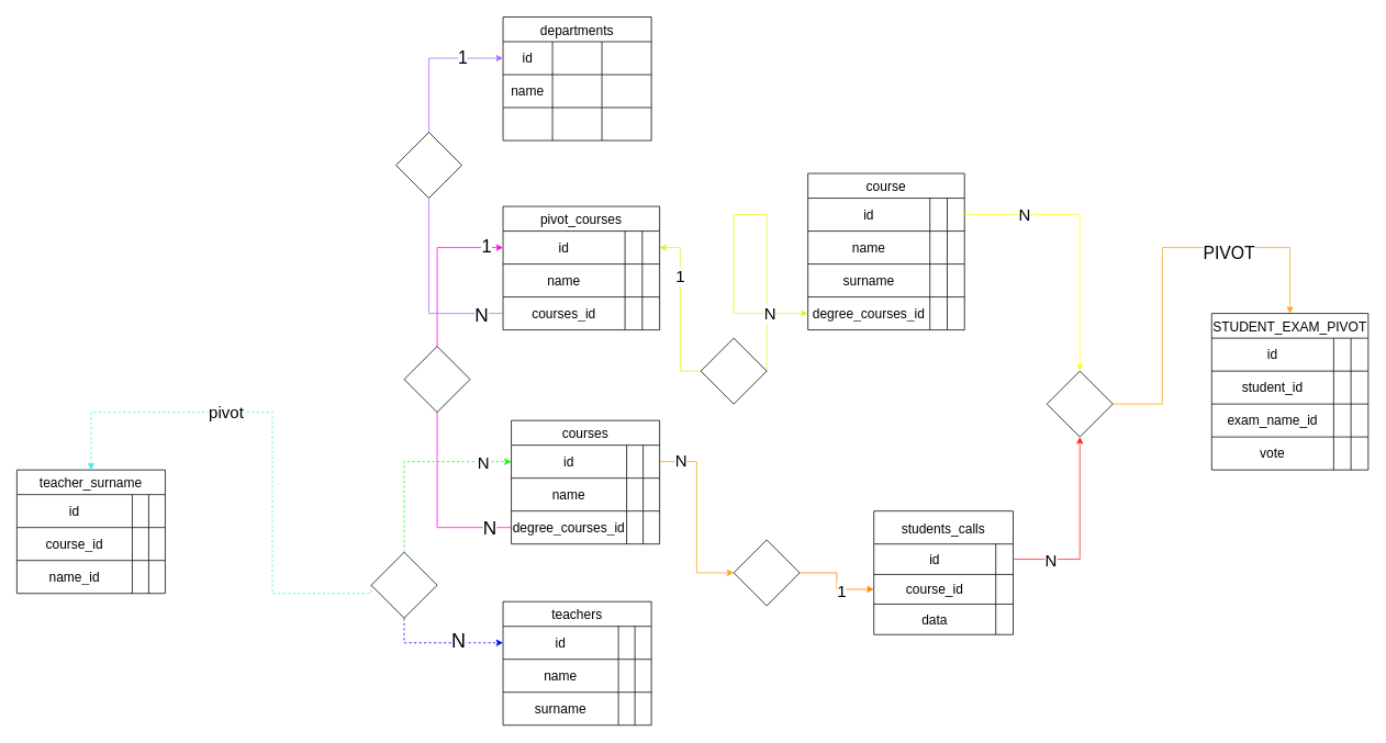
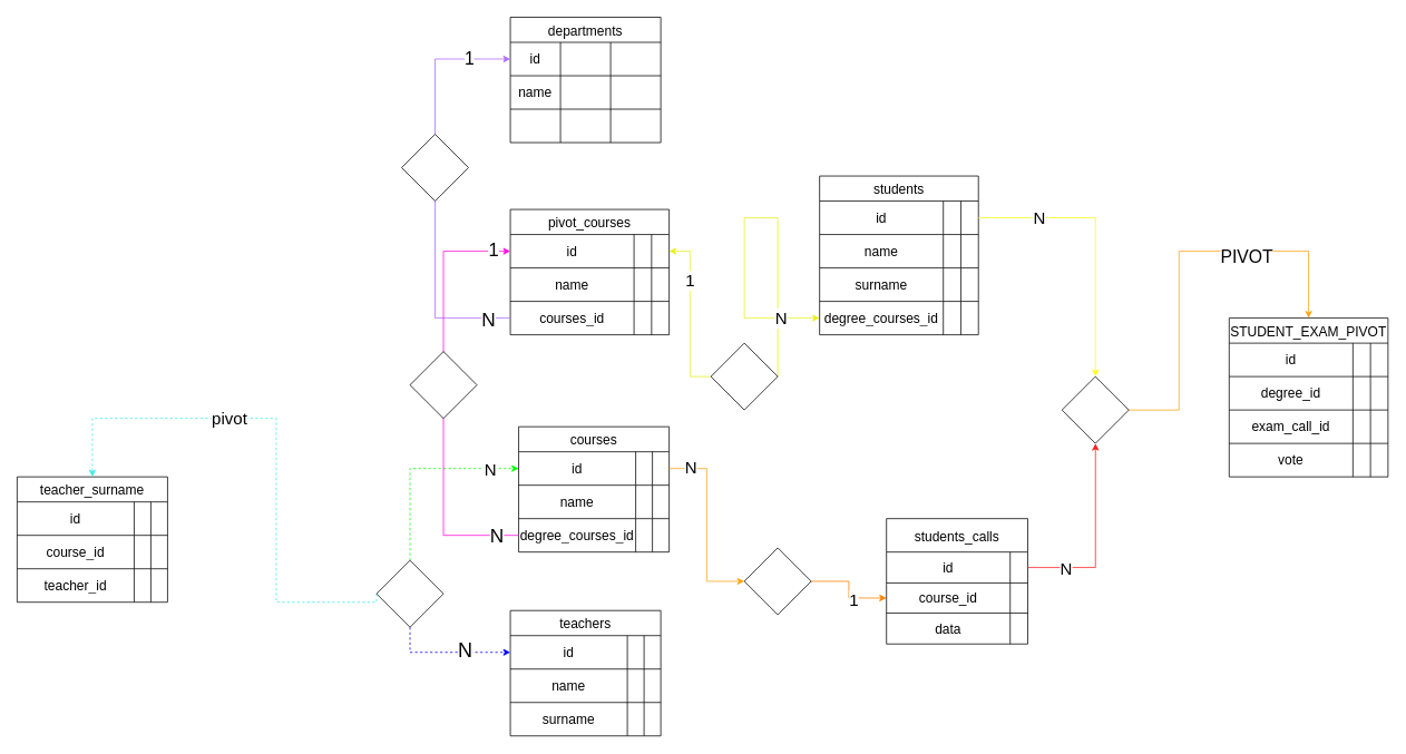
- <mxCell id="79" value="course" style="shape=table;startSize=30;container=1;collapsible=0;childLayout=tableLayout;strokeColor=default;fontSize=16;" parent="1" vertex="1"><mxGeometry x="980" y="210" width="190" height="190" as="geometry" /></mxCell>
+ <mxCell id="79" value="students" style="shape=table;startSize=30;container=1;collapsible=0;childLayout=tableLayout;strokeColor=default;fontSize=16;" parent="1" vertex="1"><mxGeometry x="980" y="210" width="190" height="190" as="geometry" /></mxCell>
- <mxCell id="126" value="student_id" style="shape=partialRectangle;html=1;whiteSpace=wrap;connectable=0;strokeColor=inherit;overflow=hidden;fillColor=none;top=0;left=0;bottom=0;right=0;pointerEvents=1;fontSize=16;" parent="125" vertex="1"><mxGeometry width="148" height="40" as="geometry"><mxRectangle width="148" height="40" as="alternateBounds" /></mxGeometry></mxCell>
+ <mxCell id="126" value="degree_id" style="shape=partialRectangle;html=1;whiteSpace=wrap;connectable=0;strokeColor=inherit;overflow=hidden;fillColor=none;top=0;left=0;bottom=0;right=0;pointerEvents=1;fontSize=16;" parent="125" vertex="1"><mxGeometry width="148" height="40" as="geometry"><mxRectangle width="148" height="40" as="alternateBounds" /></mxGeometry></mxCell>
- <mxCell id="130" value="exam_name_id" style="shape=partialRectangle;html=1;whiteSpace=wrap;connectable=0;strokeColor=inherit;overflow=hidden;fillColor=none;top=0;left=0;bottom=0;right=0;pointerEvents=1;fontSize=16;" parent="129" vertex="1"><mxGeometry width="148" height="40" as="geometry"><mxRectangle width="148" height="40" as="alternateBounds" /></mxGeometry></mxCell>
+ <mxCell id="130" value="exam_call_id" style="shape=partialRectangle;html=1;whiteSpace=wrap;connectable=0;strokeColor=inherit;overflow=hidden;fillColor=none;top=0;left=0;bottom=0;right=0;pointerEvents=1;fontSize=16;" parent="129" vertex="1"><mxGeometry width="148" height="40" as="geometry"><mxRectangle width="148" height="40" as="alternateBounds" /></mxGeometry></mxCell>
- <mxCell id="69" value="name_id" style="shape=partialRectangle;html=1;whiteSpace=wrap;connectable=0;strokeColor=inherit;overflow=hidden;fillColor=none;top=0;left=0;bottom=0;right=0;pointerEvents=1;fontSize=16;" parent="68" vertex="1"><mxGeometry width="140" height="40" as="geometry"><mxRectangle width="140" height="40" as="alternateBounds" /></mxGeometry></mxCell>
+ <mxCell id="69" value="teacher_id" style="shape=partialRectangle;html=1;whiteSpace=wrap;connectable=0;strokeColor=inherit;overflow=hidden;fillColor=none;top=0;left=0;bottom=0;right=0;pointerEvents=1;fontSize=16;" parent="68" vertex="1"><mxGeometry width="140" height="40" as="geometry"><mxRectangle width="140" height="40" as="alternateBounds" /></mxGeometry></mxCell>
